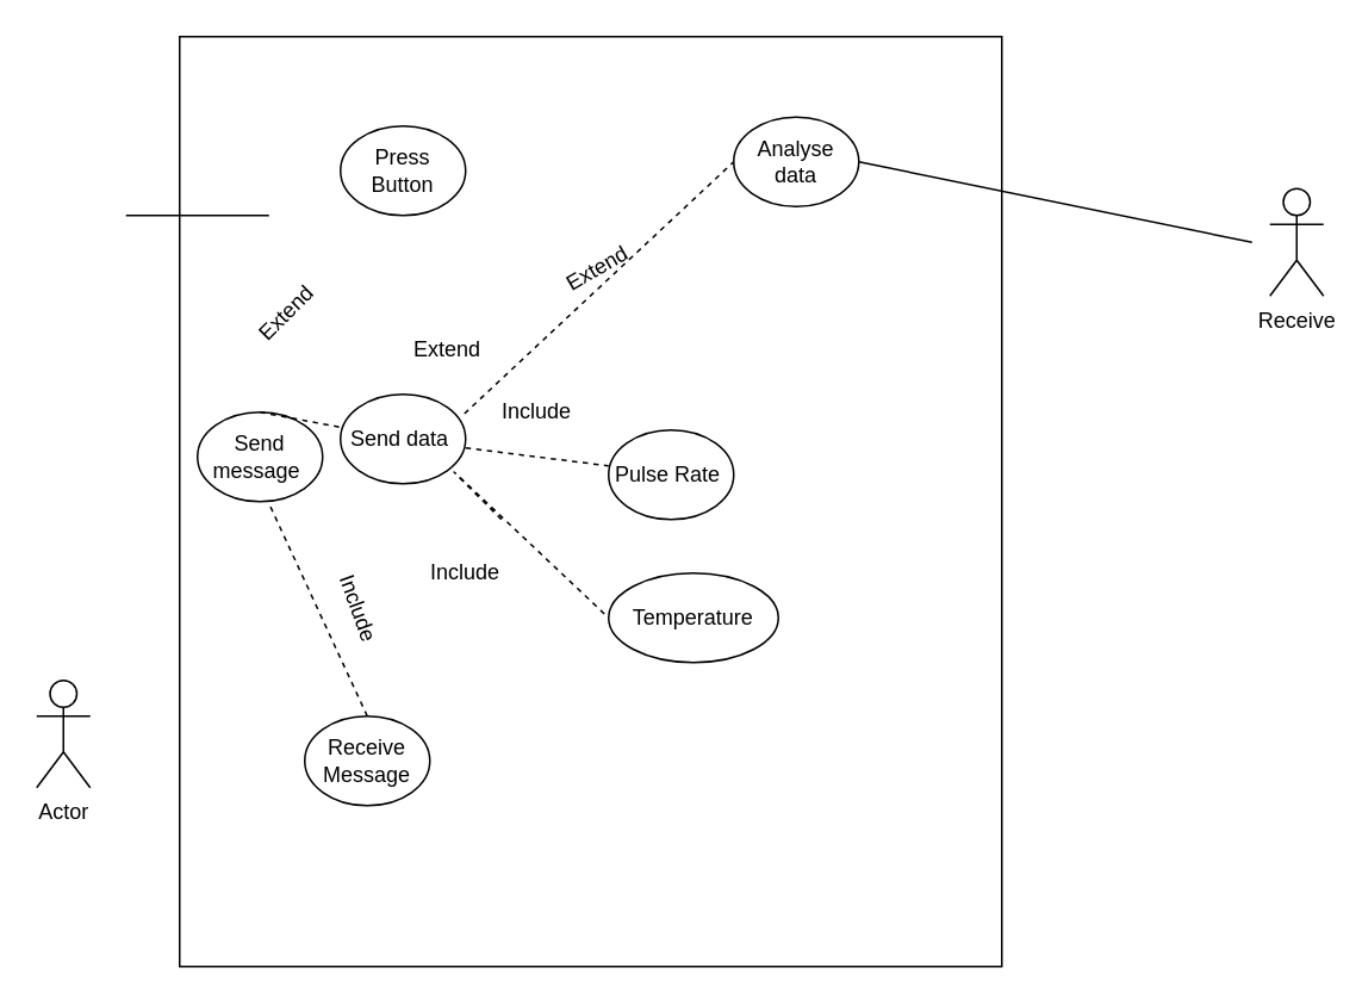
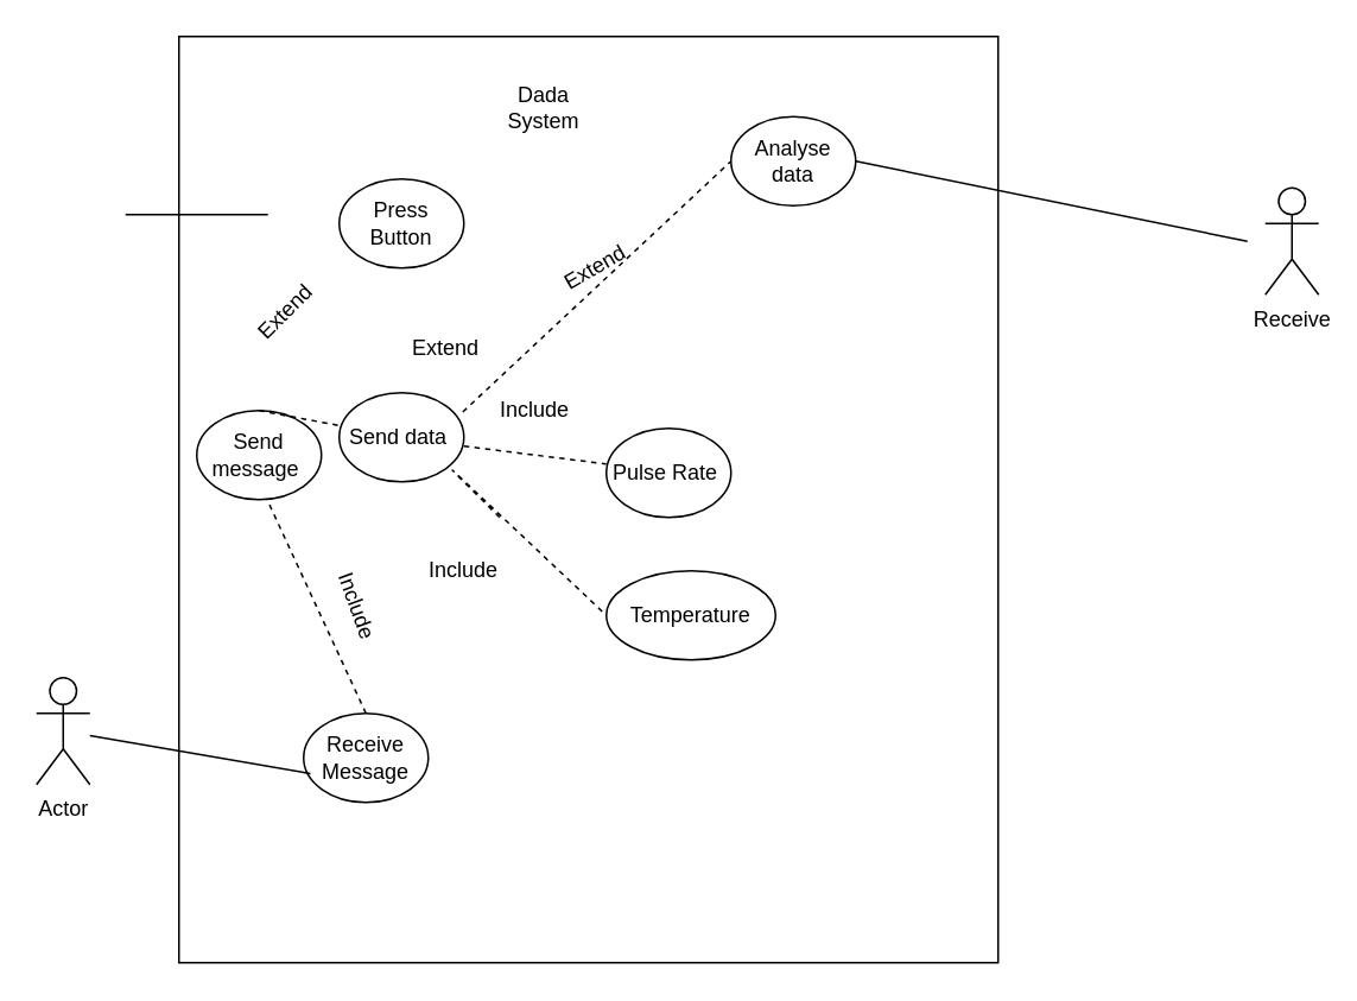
+ <mxCell id="4" value="Dada System" style="text;html=1;strokeColor=none;fillColor=none;align=center;verticalAlign=middle;whiteSpace=wrap;rounded=0;" parent="1" vertex="1"><mxGeometry x="270" y="40" width="70" height="40" as="geometry" /></mxCell>
- <mxCell id="6" value="Press Button" style="ellipse;whiteSpace=wrap;html=1;" parent="1" vertex="1"><mxGeometry x="190" y="70" width="70" height="50" as="geometry" /></mxCell>
+ <mxCell id="6" value="Press Button" style="ellipse;whiteSpace=wrap;html=1;" parent="1" vertex="1"><mxGeometry x="190" y="100" width="70" height="50" as="geometry" /></mxCell>
+ <mxCell id="9" value="" style="endArrow=none;html=1;entryX=0.054;entryY=0.676;entryDx=0;entryDy=0;entryPerimeter=0;" edge="1" parent="1" source="2" target="8"><mxGeometry width="50" height="50" relative="1" as="geometry"><mxPoint x="70" y="410" as="sourcePoint" /><mxPoint x="150" y="400" as="targetPoint" /></mxGeometry></mxCell>
